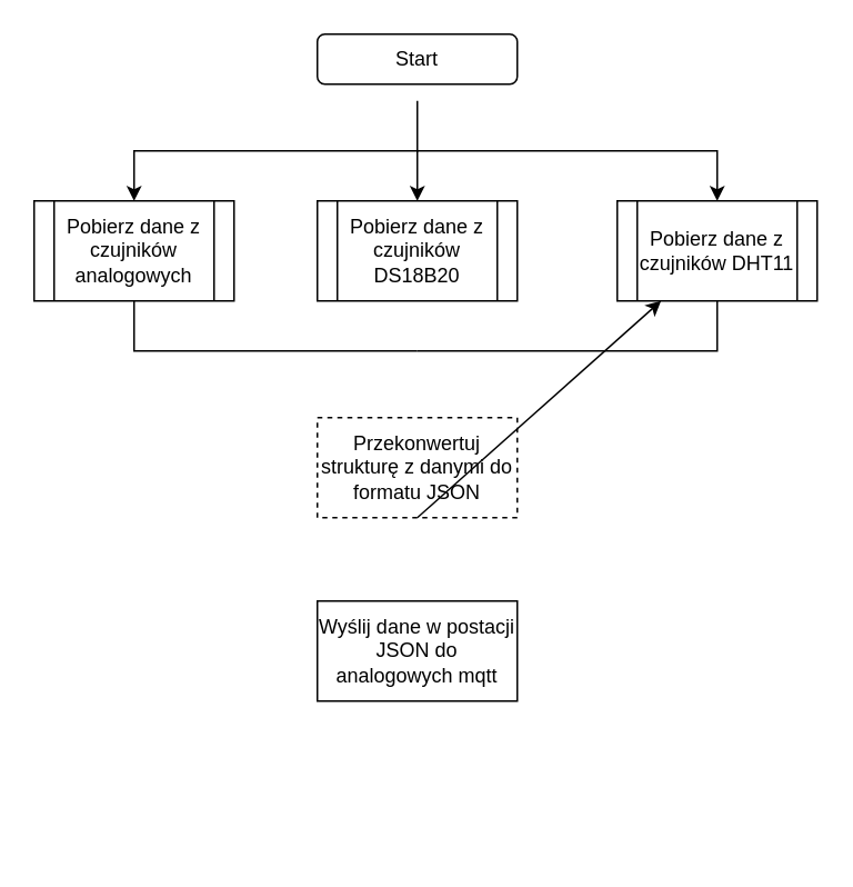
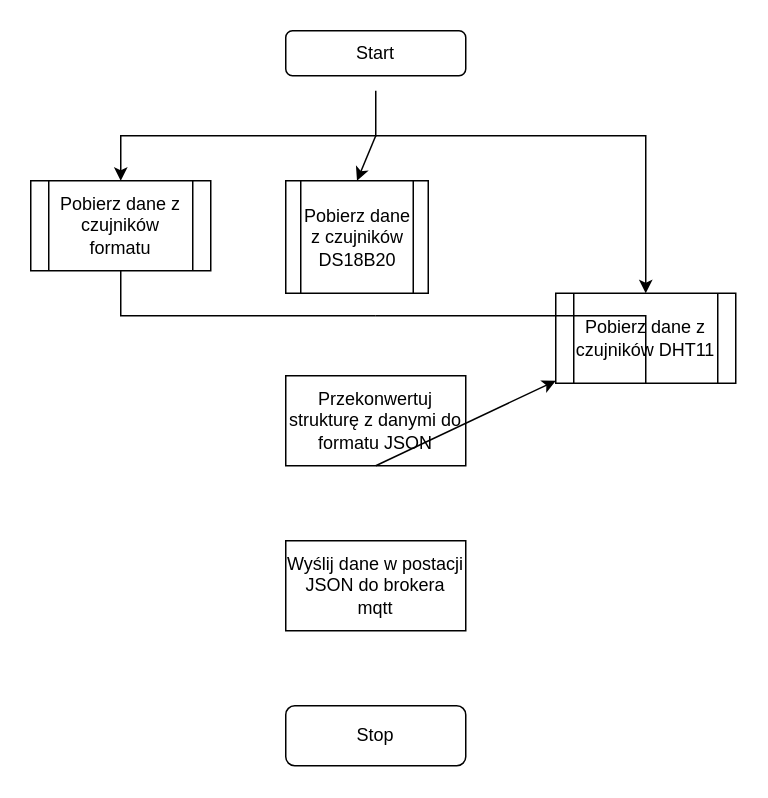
- <mxCell id="3" value="Pobierz dane z czujników analogowych" style="shape=process;whiteSpace=wrap;html=1;backgroundOutline=1;" vertex="1" parent="1"><mxGeometry x="20" y="120" width="120" height="60" as="geometry" /></mxCell>
+ <mxCell id="3" value="Pobierz dane z czujników formatu" style="shape=process;whiteSpace=wrap;html=1;backgroundOutline=1;" vertex="1" parent="1"><mxGeometry x="20" y="120" width="120" height="60" as="geometry" /></mxCell>
- <mxCell id="5" value="Pobierz dane z czujników DS18B20" style="shape=process;whiteSpace=wrap;html=1;backgroundOutline=1;" vertex="1" parent="1"><mxGeometry x="190" y="120" width="120" height="60" as="geometry" /></mxCell>
+ <mxCell id="5" value="Pobierz dane z czujników DS18B20" style="shape=process;whiteSpace=wrap;html=1;backgroundOutline=1;" vertex="1" parent="1"><mxGeometry x="190" y="120" width="95" height="75" as="geometry" /></mxCell>
- <mxCell id="4" value="&lt;div&gt;Pobierz dane z czujników DHT11&lt;/div&gt;" style="shape=process;whiteSpace=wrap;html=1;backgroundOutline=1;" vertex="1" parent="1"><mxGeometry x="370" y="120" width="120" height="60" as="geometry" /></mxCell>
+ <mxCell id="4" value="&lt;div&gt;Pobierz dane z czujników DHT11&lt;/div&gt;" style="shape=process;whiteSpace=wrap;html=1;backgroundOutline=1;" vertex="1" parent="1"><mxGeometry x="370" y="195" width="120" height="60" as="geometry" /></mxCell>
- <mxCell id="6" value="Przekonwertuj strukturę z danymi do formatu JSON" style="rounded=0;whiteSpace=wrap;html=1;dashed=1;" vertex="1" parent="1"><mxGeometry x="190" y="250" width="120" height="60" as="geometry" /></mxCell>
+ <mxCell id="6" value="Przekonwertuj strukturę z danymi do formatu JSON" style="rounded=0;whiteSpace=wrap;html=1;" vertex="1" parent="1"><mxGeometry x="190" y="250" width="120" height="60" as="geometry" /></mxCell>
- <mxCell id="12" value="Wyślij dane w postacji JSON do analogowych mqtt" style="rounded=0;whiteSpace=wrap;html=1;" vertex="1" parent="1"><mxGeometry x="190" y="360" width="120" height="60" as="geometry" /></mxCell>
+ <mxCell id="12" value="Wyślij dane w postacji JSON do brokera mqtt" style="rounded=0;whiteSpace=wrap;html=1;" vertex="1" parent="1"><mxGeometry x="190" y="360" width="120" height="60" as="geometry" /></mxCell>
+ <mxCell id="13" value="Stop" style="rounded=1;whiteSpace=wrap;html=1;" vertex="1" parent="1"><mxGeometry x="190" y="470" width="120" height="40" as="geometry" /></mxCell>
